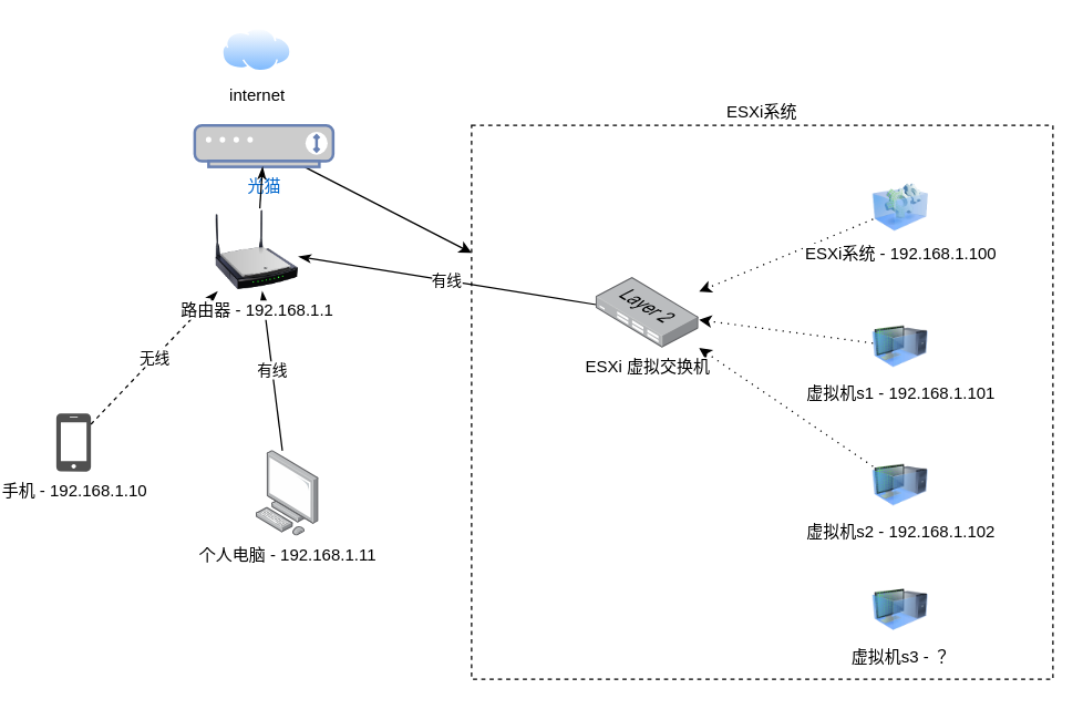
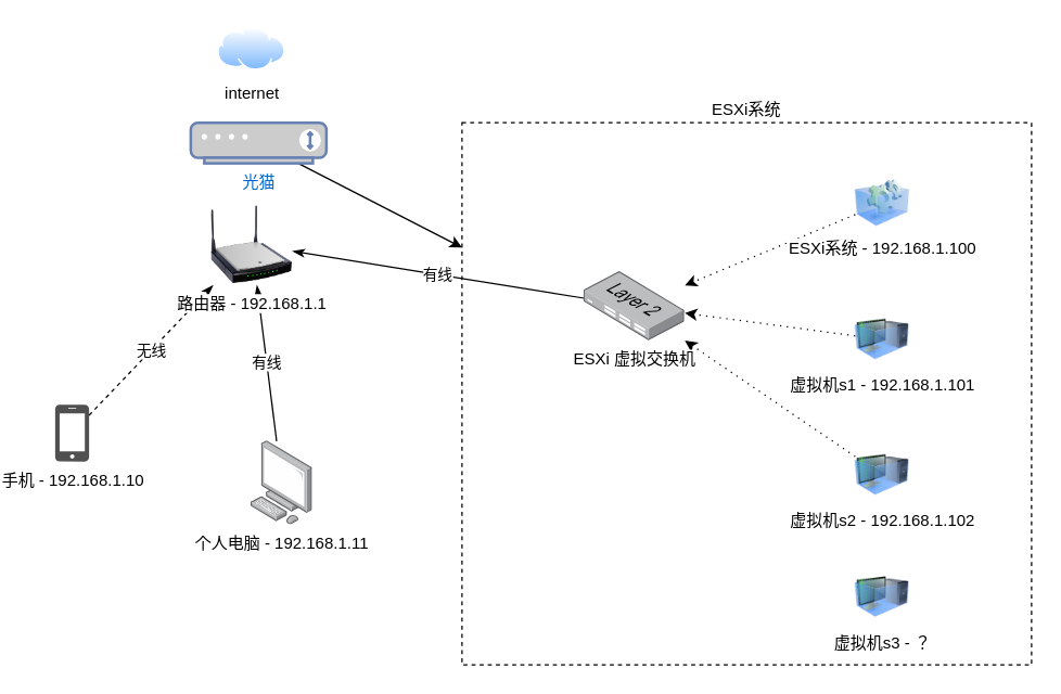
- <mxCell id="9" style="edgeStyle=none;rounded=1;orthogonalLoop=1;jettySize=auto;html=1;startArrow=none;startFill=0;endArrow=classicThin;endFill=1;strokeWidth=1;" parent="1" source="10" target="8" edge="1"><mxGeometry relative="1" as="geometry" /></mxCell>
